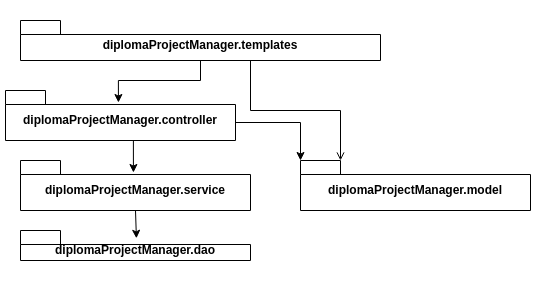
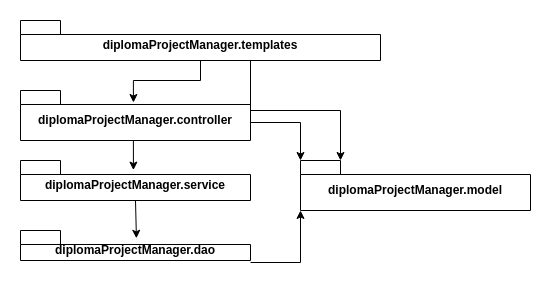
- <mxCell id="4" value="&lt;div&gt;diplomaProjectManager.controller&lt;/div&gt;" style="shape=folder;fontStyle=1;spacingTop=10;tabWidth=40;tabHeight=14;tabPosition=left;html=1;whiteSpace=wrap;" vertex="1" parent="1"><mxGeometry x="5" y="90" width="230" height="50" as="geometry" /></mxCell>
+ <mxCell id="4" value="&lt;div&gt;diplomaProjectManager.controller&lt;/div&gt;" style="shape=folder;fontStyle=1;spacingTop=10;tabWidth=40;tabHeight=14;tabPosition=left;html=1;whiteSpace=wrap;" vertex="1" parent="1"><mxGeometry x="20" y="90" width="230" height="50" as="geometry" /></mxCell>
- <mxCell id="11" style="edgeStyle=orthogonalEdgeStyle;rounded=0;orthogonalLoop=1;jettySize=auto;html=1;exitX=0;exitY=0;exitDx=230;exitDy=32;exitPerimeter=0;entryX=0;entryY=0;entryDx=40;entryDy=0;entryPerimeter=0;endArrow=open;" edge="1" parent="1" source="12" target="9"><mxGeometry relative="1" as="geometry" /></mxCell>
+ <mxCell id="11" style="edgeStyle=orthogonalEdgeStyle;rounded=0;orthogonalLoop=1;jettySize=auto;html=1;exitX=0;exitY=0;exitDx=230;exitDy=32;exitPerimeter=0;entryX=0;entryY=0;entryDx=40;entryDy=0;entryPerimeter=0;" edge="1" parent="1" source="12" target="9"><mxGeometry relative="1" as="geometry" /></mxCell>
- <mxCell id="6" value="&lt;div&gt;diplomaProjectManager.service&lt;/div&gt;" style="shape=folder;fontStyle=1;spacingTop=10;tabWidth=40;tabHeight=14;tabPosition=left;html=1;whiteSpace=wrap;" vertex="1" parent="1"><mxGeometry x="20" y="160" width="230" height="50" as="geometry" /></mxCell>
+ <mxCell id="6" value="&lt;div&gt;diplomaProjectManager.service&lt;/div&gt;" style="shape=folder;fontStyle=1;spacingTop=10;tabWidth=40;tabHeight=14;tabPosition=left;html=1;whiteSpace=wrap;" vertex="1" parent="1"><mxGeometry x="20" y="160" width="230" height="40" as="geometry" /></mxCell>
+ <mxCell id="7" style="edgeStyle=orthogonalEdgeStyle;rounded=0;orthogonalLoop=1;jettySize=auto;html=1;exitX=0;exitY=0;exitDx=230;exitDy=32;exitPerimeter=0;entryX=0;entryY=0;entryDx=0;entryDy=50;entryPerimeter=0;" edge="1" parent="1" source="8" target="9"><mxGeometry relative="1" as="geometry" /></mxCell>
